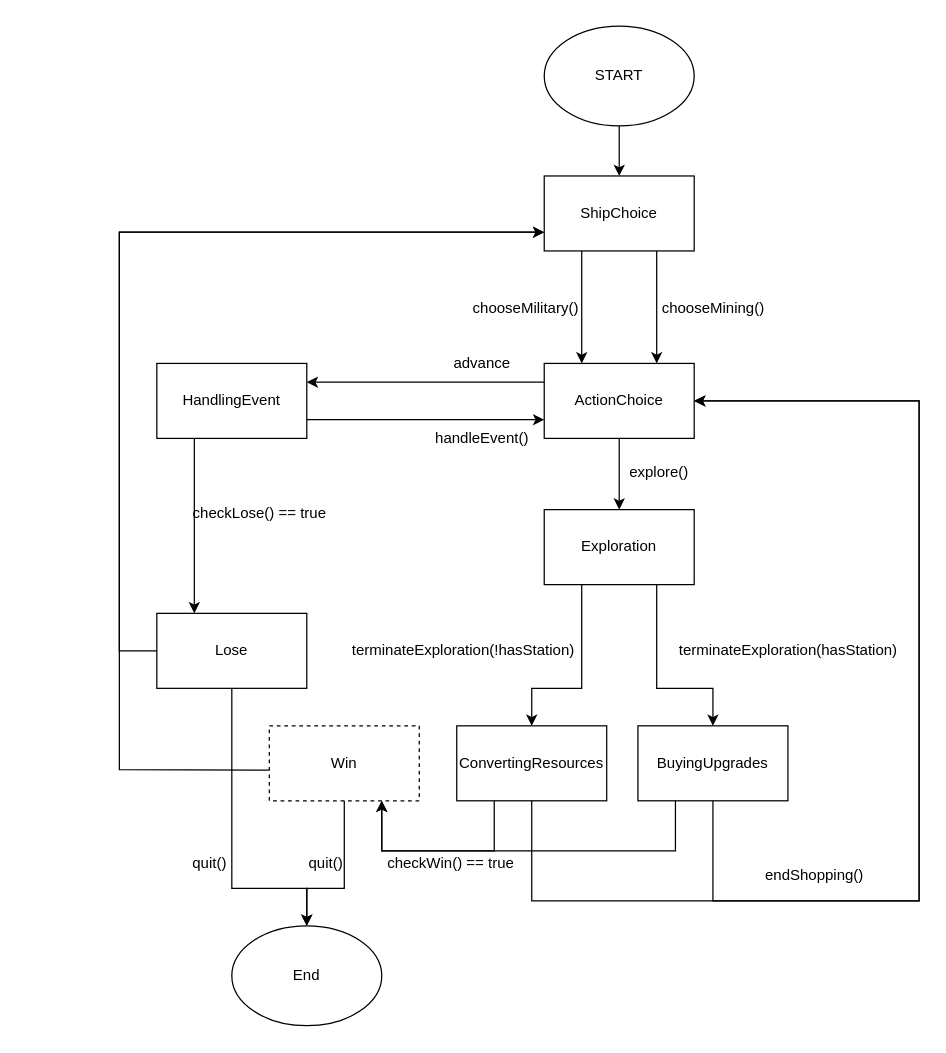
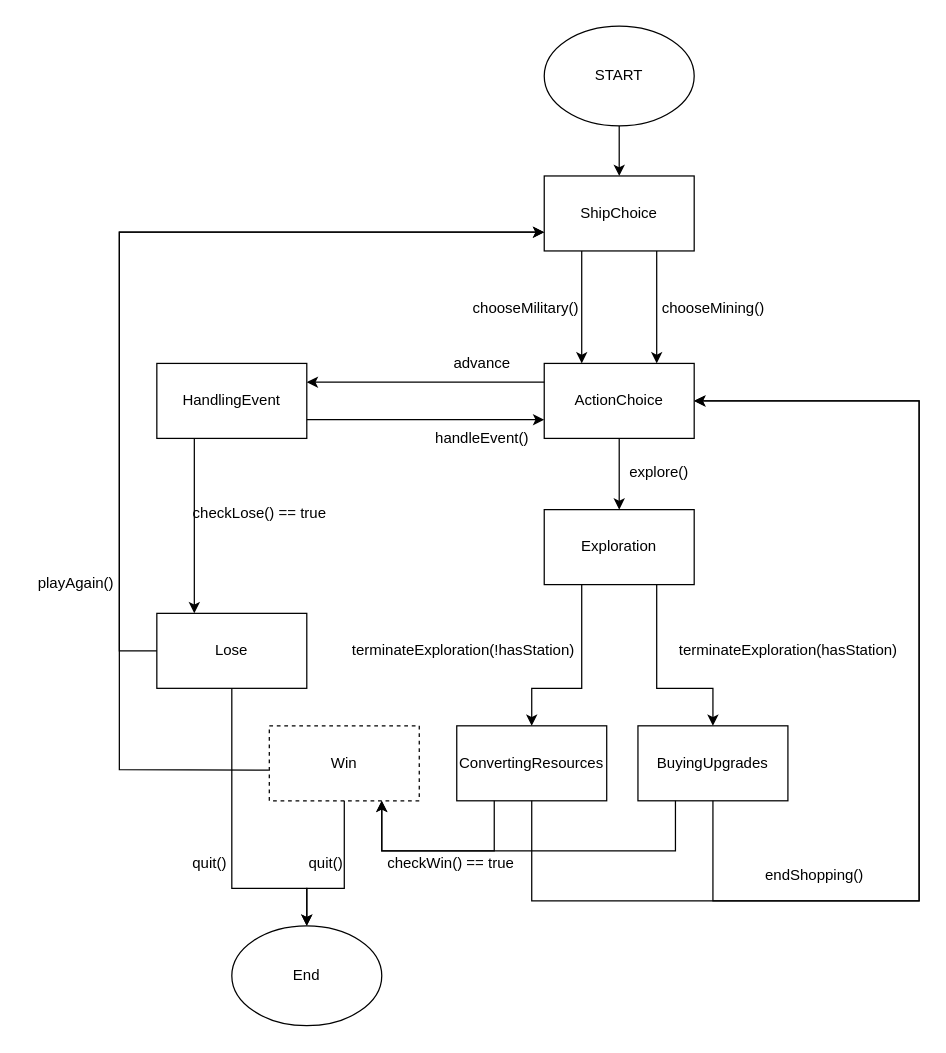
+ <mxCell id="24" value="playAgain()" style="text;html=1;align=center;verticalAlign=middle;resizable=0;points=[];autosize=1;" parent="1" vertex="1"><mxGeometry x="20" y="456" width="80" height="20" as="geometry" /></mxCell>
